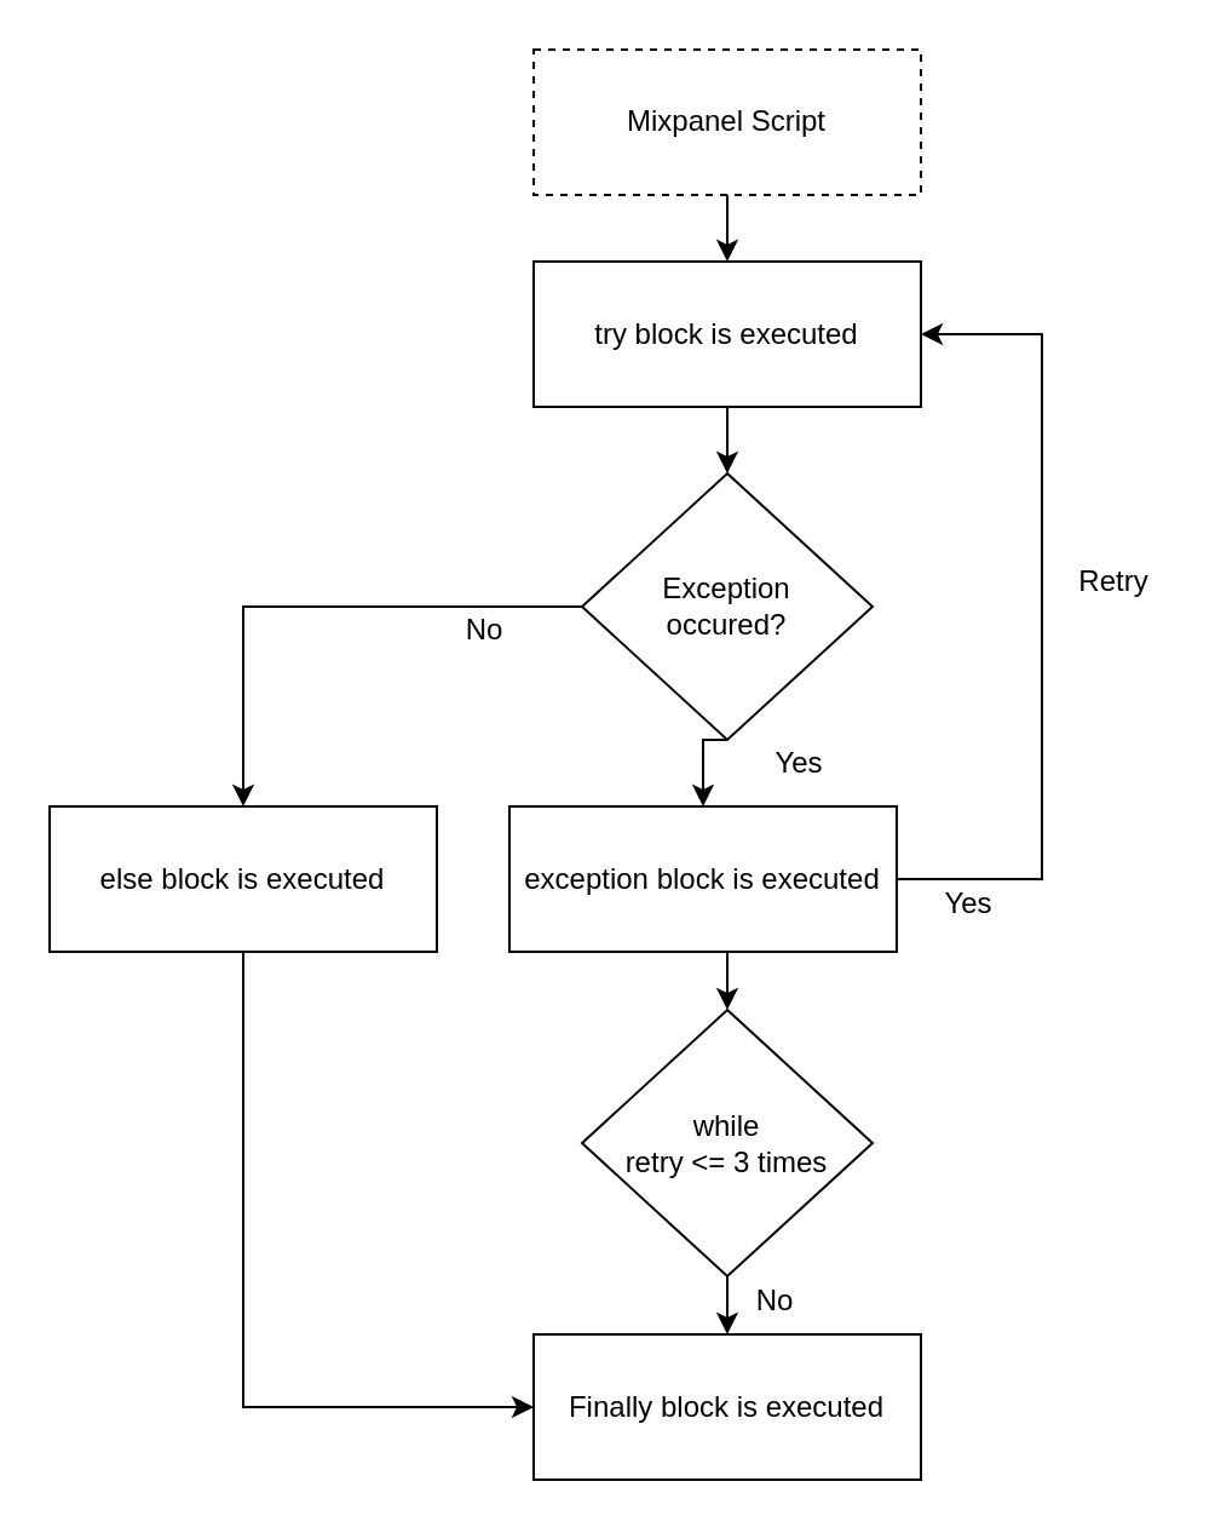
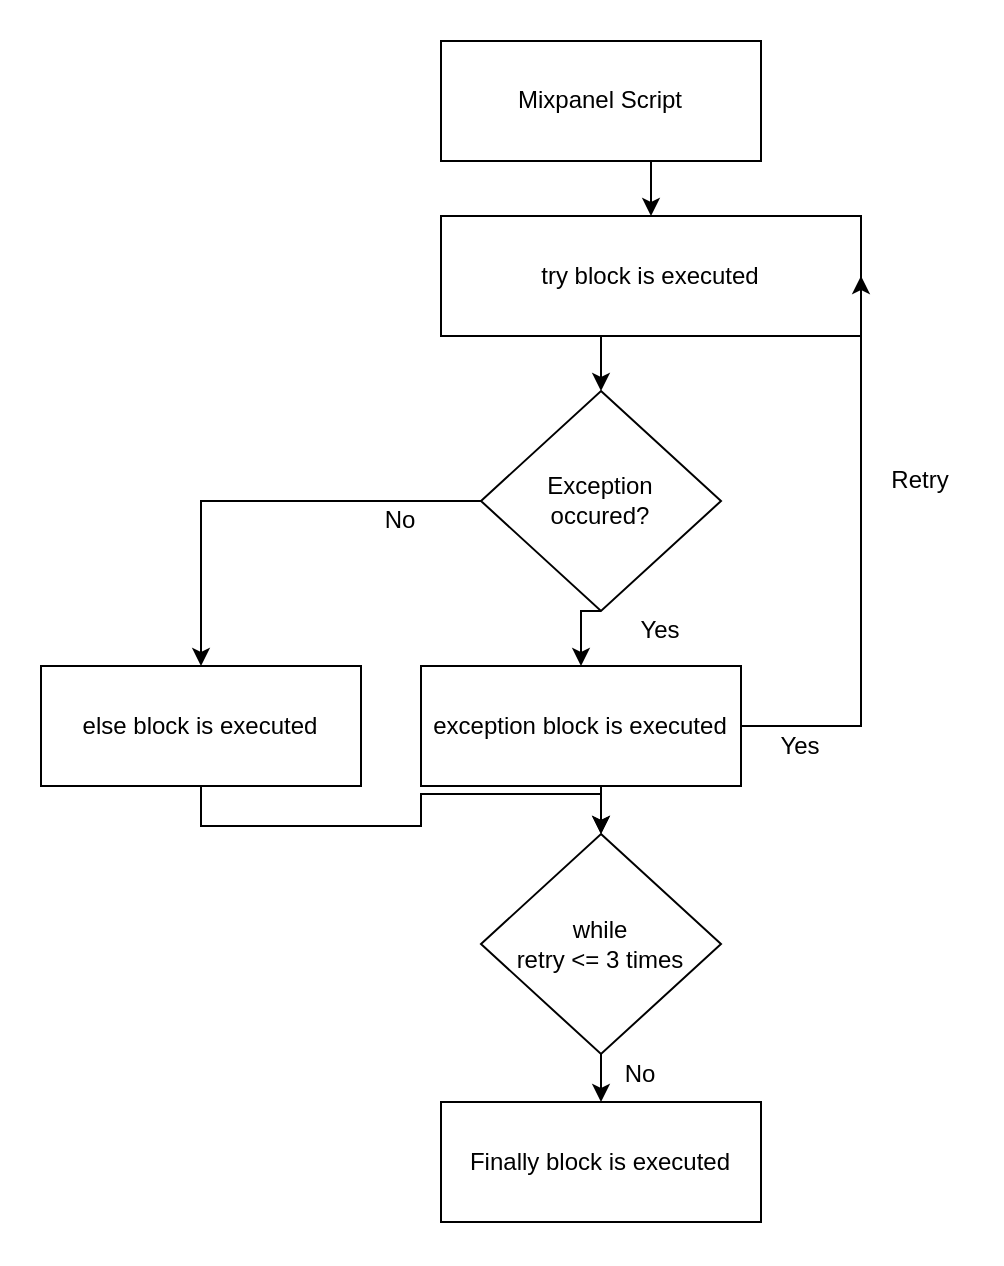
- <mxCell id="3" value="Mixpanel Script" style="rounded=0;whiteSpace=wrap;html=1;dashed=1;" vertex="1" parent="1"><mxGeometry x="220" y="20" width="160" height="60" as="geometry" /></mxCell>
+ <mxCell id="3" value="Mixpanel Script" style="rounded=0;whiteSpace=wrap;html=1;" vertex="1" parent="1"><mxGeometry x="220" y="20" width="160" height="60" as="geometry" /></mxCell>
- <mxCell id="5" value="try block is executed" style="rounded=0;whiteSpace=wrap;html=1;" vertex="1" parent="1"><mxGeometry x="220" y="107.5" width="160" height="60" as="geometry" /></mxCell>
+ <mxCell id="5" value="try block is executed" style="rounded=0;whiteSpace=wrap;html=1;" vertex="1" parent="1"><mxGeometry x="220" y="107.5" width="210" height="60" as="geometry" /></mxCell>
- <mxCell id="7" style="edgeStyle=orthogonalEdgeStyle;rounded=0;orthogonalLoop=1;jettySize=auto;html=1;exitX=0.5;exitY=1;exitDx=0;exitDy=0;entryX=0;entryY=0.5;entryDx=0;entryDy=0;" edge="1" parent="1" source="8" target="6"><mxGeometry relative="1" as="geometry" /></mxCell>
+ <mxCell id="7" style="edgeStyle=orthogonalEdgeStyle;rounded=0;orthogonalLoop=1;jettySize=auto;html=1;exitX=0.5;exitY=1;exitDx=0;exitDy=0;" edge="1" parent="1" source="8" target="13"><mxGeometry relative="1" as="geometry" /></mxCell>
